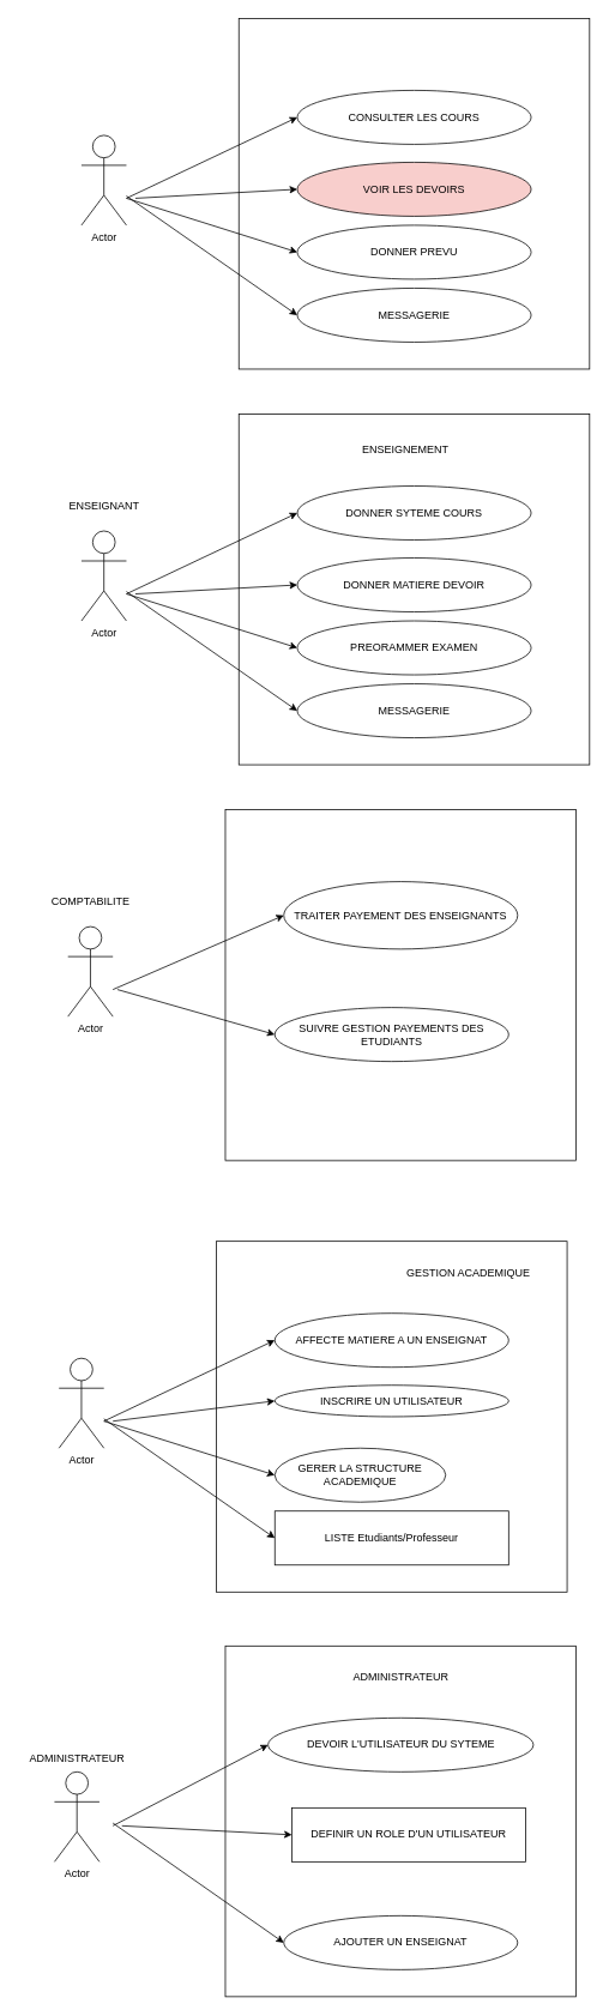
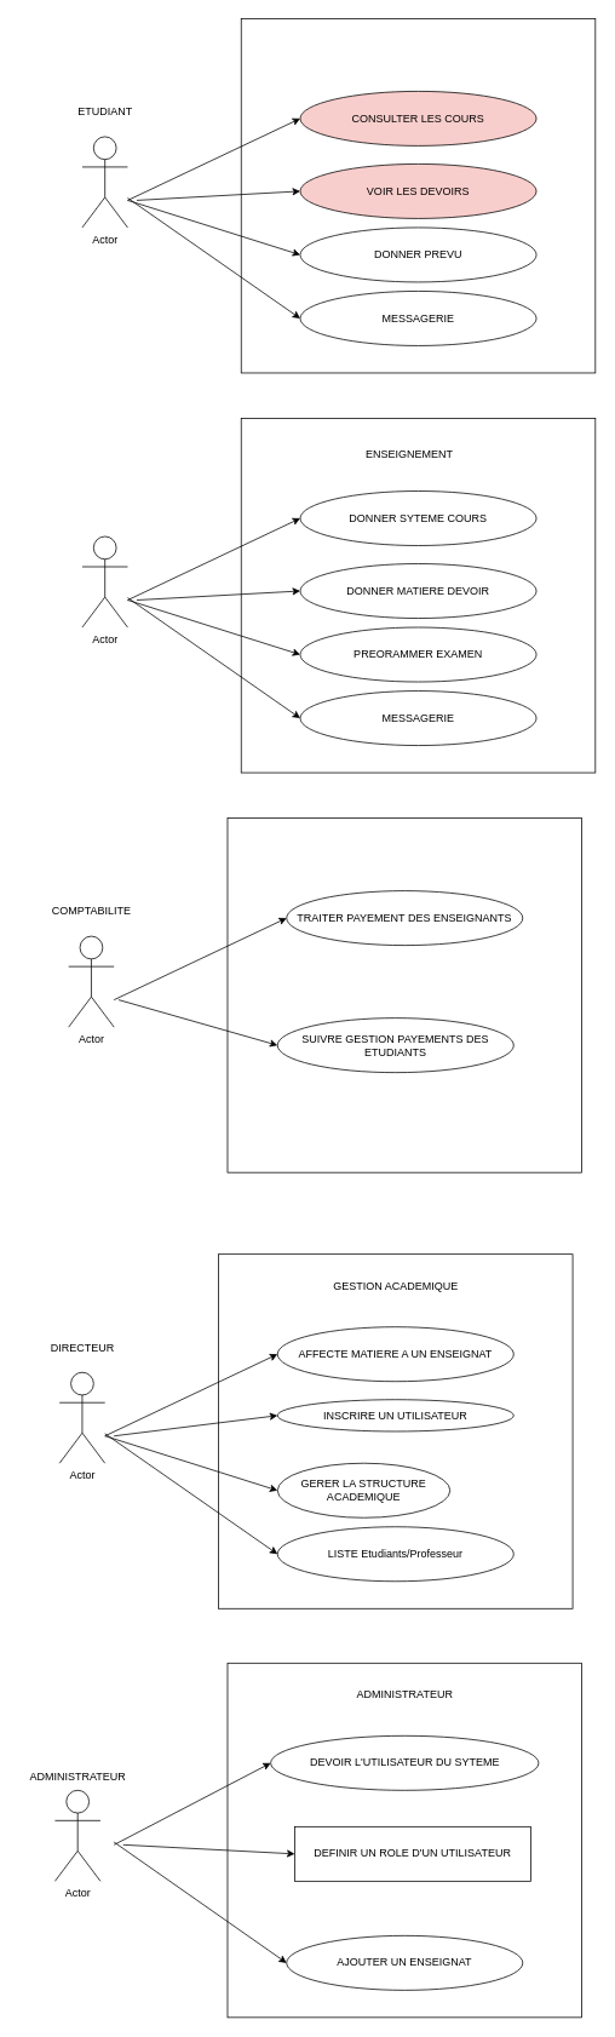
+ <mxCell id="12" value="ETUDIANT" style="text;html=1;align=center;verticalAlign=middle;resizable=0;points=[];autosize=1;strokeColor=none;fillColor=none;" vertex="1" parent="1"><mxGeometry x="75" y="108" width="80" height="30" as="geometry" /></mxCell>
- <mxCell id="4" value="CONSULTER LES COURS" style="ellipse;whiteSpace=wrap;html=1;" vertex="1" parent="1"><mxGeometry x="330" y="100" width="260" height="60" as="geometry" /></mxCell>
+ <mxCell id="4" value="CONSULTER LES COURS" style="ellipse;whiteSpace=wrap;html=1;fillColor=#f8cecc;" vertex="1" parent="1"><mxGeometry x="330" y="100" width="260" height="60" as="geometry" /></mxCell>
- <mxCell id="24" value="ENSEIGNANT" style="text;html=1;align=center;verticalAlign=middle;resizable=0;points=[];autosize=1;strokeColor=none;fillColor=none;" vertex="1" parent="1"><mxGeometry x="65" y="548" width="100" height="30" as="geometry" /></mxCell>
- <mxCell id="27" value="TRAITER PAYEMENT DES ENSEIGNANTS" style="ellipse;whiteSpace=wrap;html=1;" vertex="1" parent="1"><mxGeometry x="315" y="980" width="260" height="75" as="geometry" /></mxCell>
+ <mxCell id="27" value="TRAITER PAYEMENT DES ENSEIGNANTS" style="ellipse;whiteSpace=wrap;html=1;" vertex="1" parent="1"><mxGeometry x="315" y="980" width="260" height="60" as="geometry" /></mxCell>
- <mxCell id="38" value="GESTION ACADEMIQUE" style="text;html=1;align=center;verticalAlign=middle;resizable=0;points=[];autosize=1;strokeColor=none;fillColor=none;" vertex="1" parent="1"><mxGeometry x="440" y="1400" width="160" height="30" as="geometry" /></mxCell>
+ <mxCell id="38" value="GESTION ACADEMIQUE" style="text;html=1;align=center;verticalAlign=middle;resizable=0;points=[];autosize=1;strokeColor=none;fillColor=none;" vertex="1" parent="1"><mxGeometry x="355" y="1400" width="160" height="30" as="geometry" /></mxCell>
+ <mxCell id="43" value="DIRECTEUR" style="text;html=1;align=center;verticalAlign=middle;resizable=0;points=[];autosize=1;strokeColor=none;fillColor=none;" vertex="1" parent="1"><mxGeometry x="45" y="1468" width="90" height="30" as="geometry" /></mxCell>
- <mxCell id="37" value="LISTE Etudiants/Professeur" style="whiteSpace=wrap;html=1;rounded=0;" vertex="1" parent="1"><mxGeometry x="305" y="1680" width="260" height="60" as="geometry" /></mxCell>
+ <mxCell id="37" value="LISTE Etudiants/Professeur" style="ellipse;whiteSpace=wrap;html=1;" vertex="1" parent="1"><mxGeometry x="305" y="1680" width="260" height="60" as="geometry" /></mxCell>
